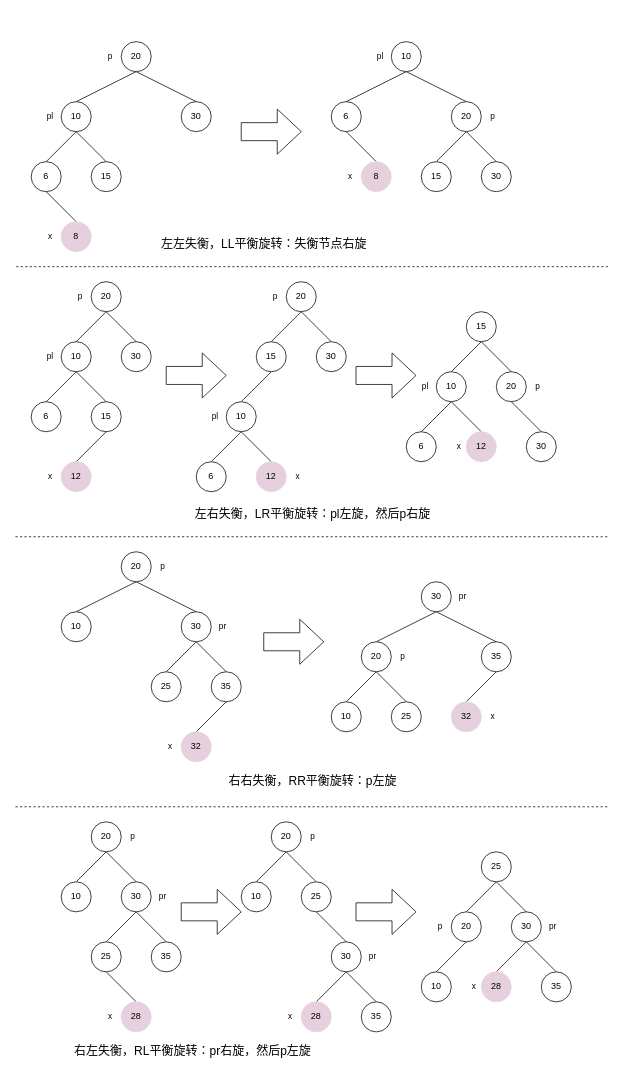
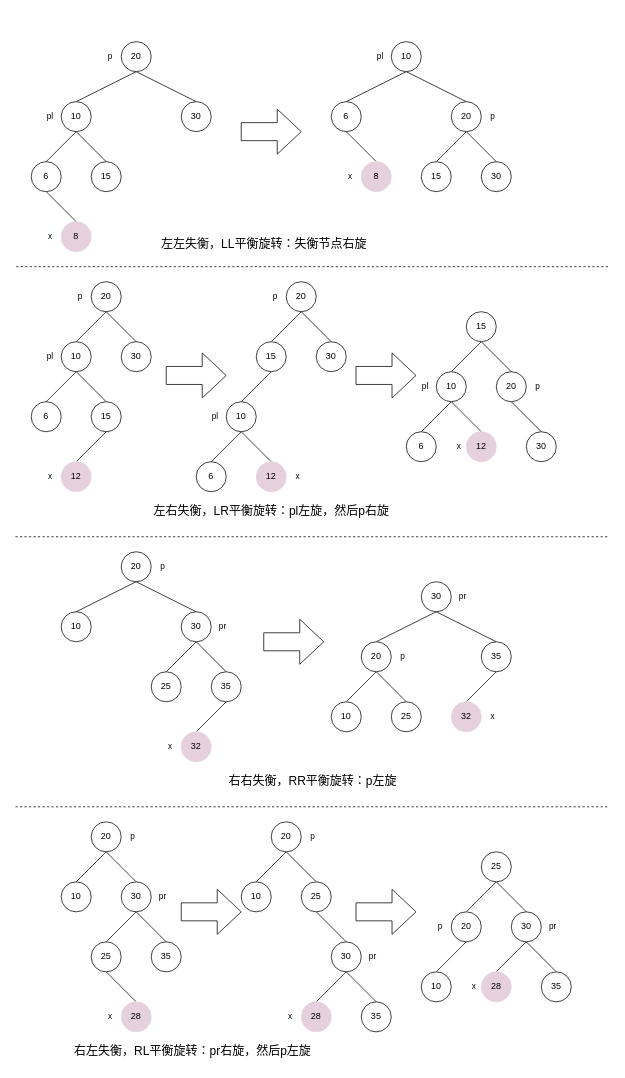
- <mxCell id="45" value="&lt;span style=&quot;font-size: 16px;&quot;&gt;左右失衡，LR平衡旋转：pl左旋，然后p右旋&lt;/span&gt;" style="text;html=1;align=center;verticalAlign=middle;resizable=0;points=[];autosize=1;strokeColor=none;fillColor=none;fontSize=11;fontFamily=Helvetica;fontColor=default;" parent="1" vertex="1"><mxGeometry x="246" y="670" width="340" height="30" as="geometry" /></mxCell>
+ <mxCell id="45" value="&lt;span style=&quot;font-size: 16px;&quot;&gt;左右失衡，LR平衡旋转：pl左旋，然后p右旋&lt;/span&gt;" style="text;html=1;align=center;verticalAlign=middle;resizable=0;points=[];autosize=1;strokeColor=none;fillColor=none;fontSize=11;fontFamily=Helvetica;fontColor=default;" parent="1" vertex="1"><mxGeometry x="191" y="665" width="340" height="30" as="geometry" /></mxCell>
